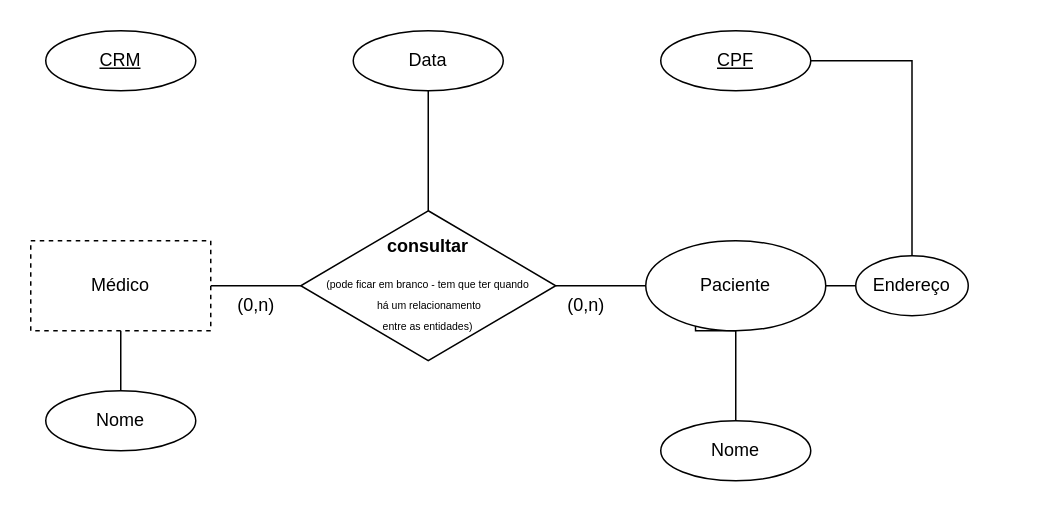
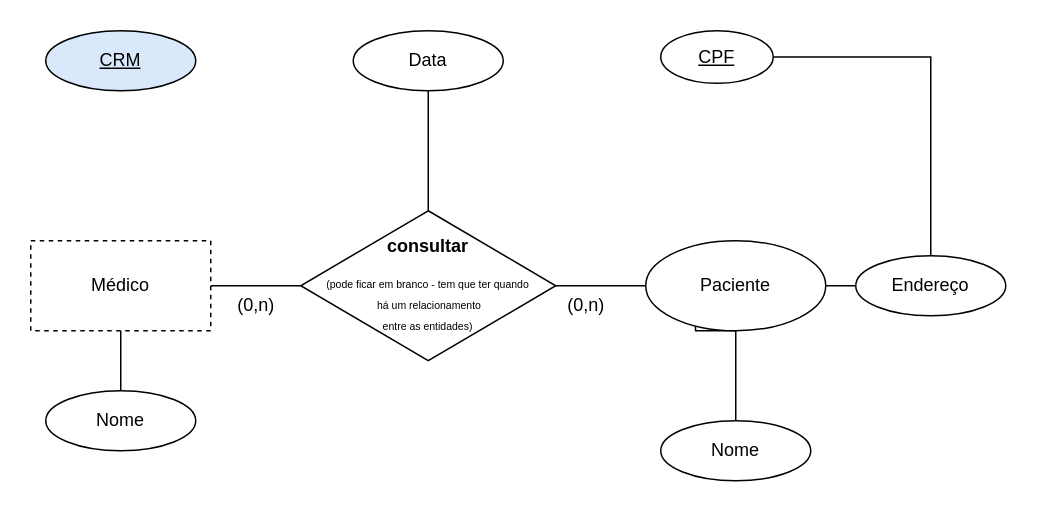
- <mxCell id="8" value="CRM" style="ellipse;whiteSpace=wrap;html=1;align=center;fontStyle=4;" vertex="1" parent="1"><mxGeometry x="30" y="20" width="100" height="40" as="geometry" /></mxCell>
+ <mxCell id="8" value="CRM" style="ellipse;whiteSpace=wrap;html=1;align=center;fontStyle=4;fillColor=#dae8fc;" vertex="1" parent="1"><mxGeometry x="30" y="20" width="100" height="40" as="geometry" /></mxCell>
- <mxCell id="12" value="CPF" style="ellipse;whiteSpace=wrap;html=1;align=center;fontStyle=4;" vertex="1" parent="1"><mxGeometry x="440" y="20" width="100" height="40" as="geometry" /></mxCell>
+ <mxCell id="12" value="CPF" style="ellipse;whiteSpace=wrap;html=1;align=center;fontStyle=4;" vertex="1" parent="1"><mxGeometry x="440" y="20" width="75" height="35" as="geometry" /></mxCell>
- <mxCell id="13" value="Endereço" style="ellipse;whiteSpace=wrap;html=1;align=center;" vertex="1" parent="1"><mxGeometry x="570" y="170" width="75" height="40" as="geometry" /></mxCell>
+ <mxCell id="13" value="Endereço" style="ellipse;whiteSpace=wrap;html=1;align=center;" vertex="1" parent="1"><mxGeometry x="570" y="170" width="100" height="40" as="geometry" /></mxCell>
